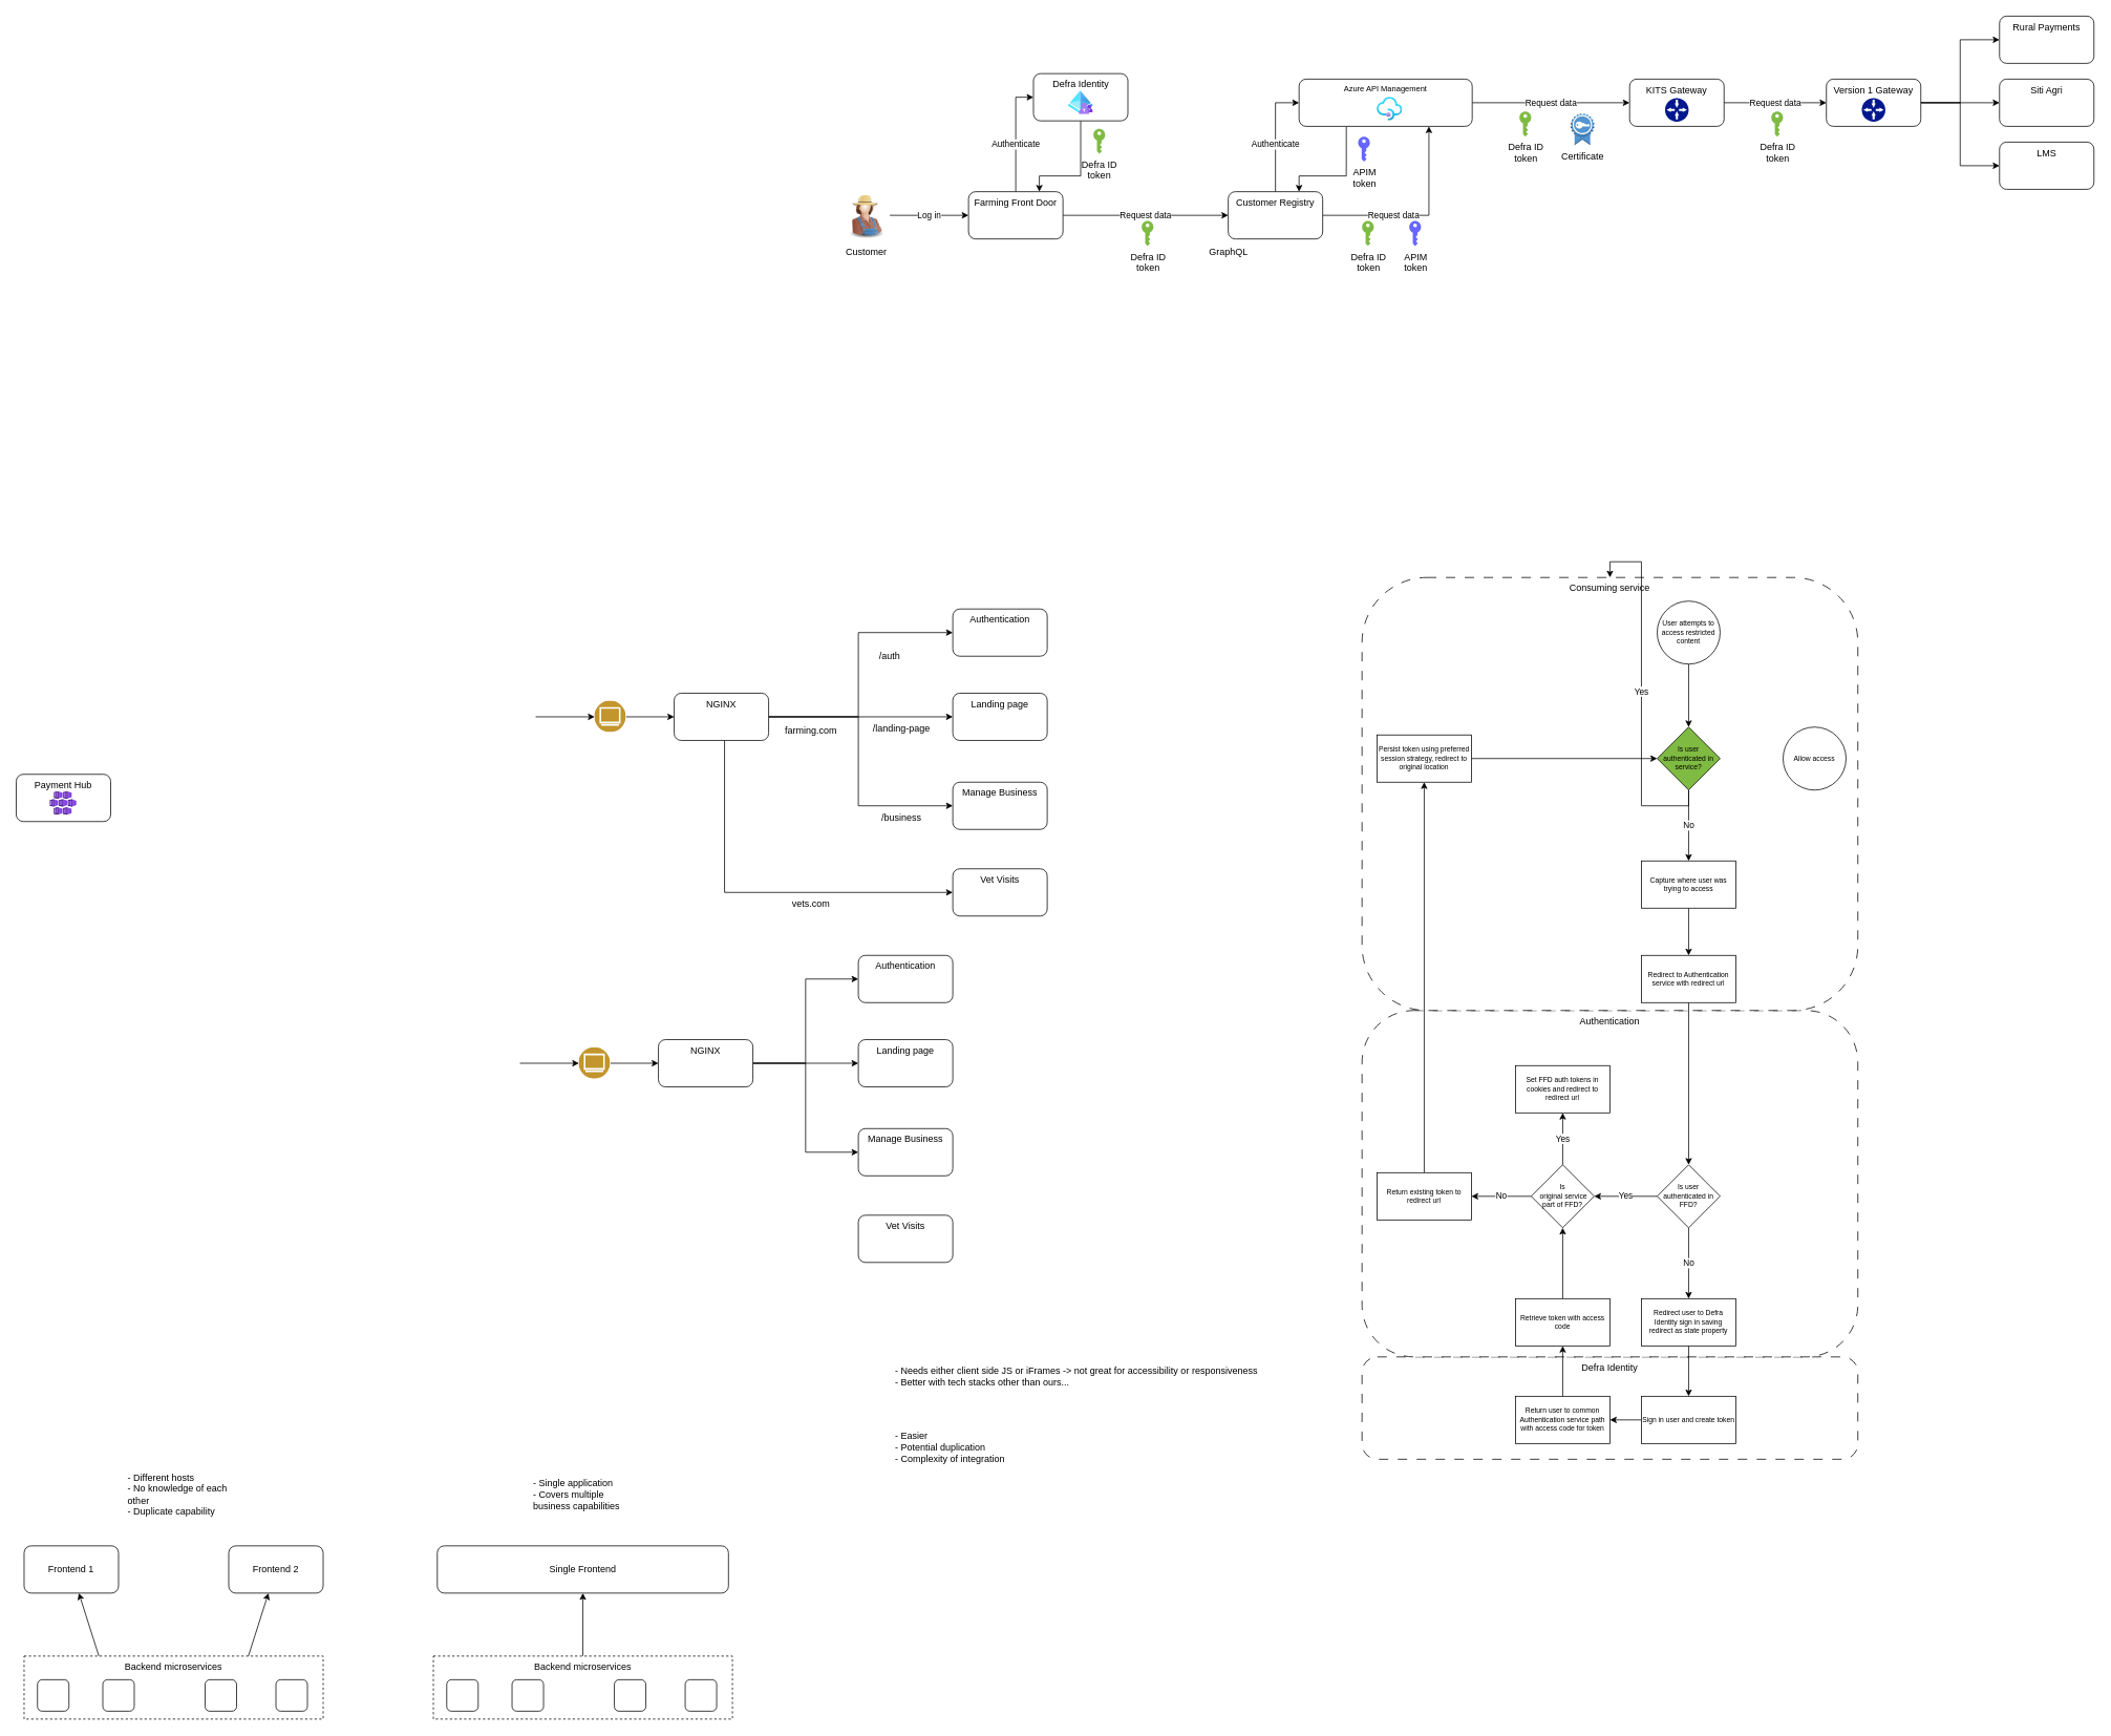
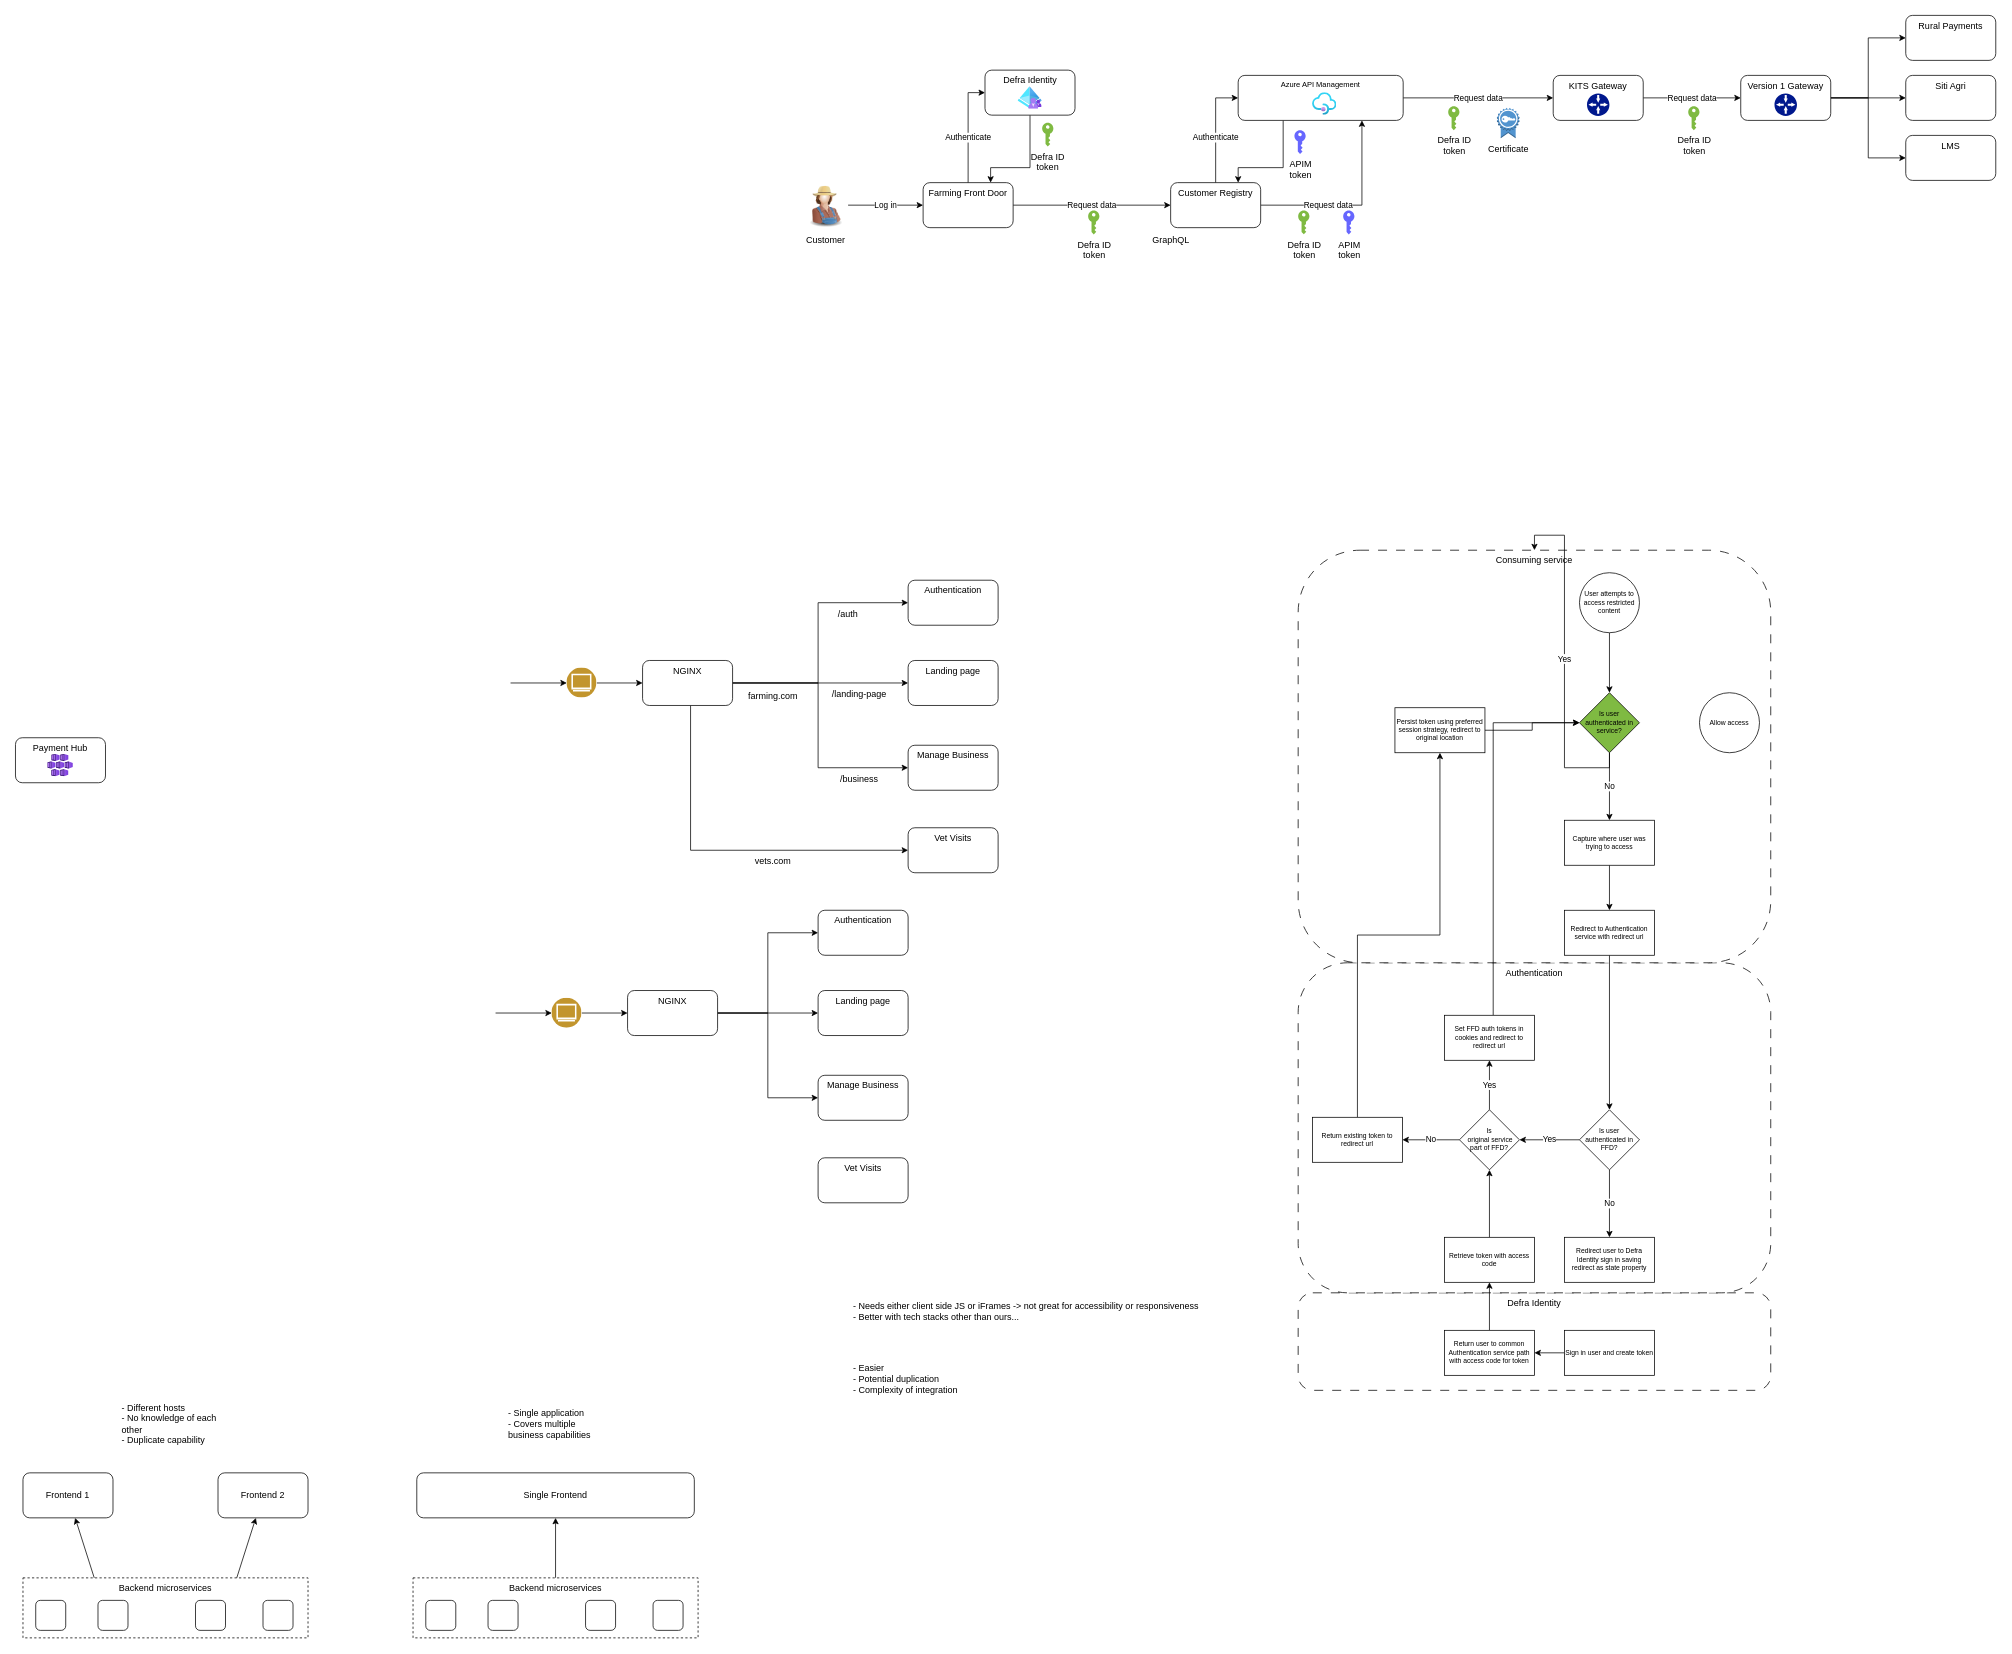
- <mxCell id="64" value="/auth" style="text;html=1;strokeColor=none;fillColor=none;align=center;verticalAlign=middle;whiteSpace=wrap;rounded=0;" parent="1" vertex="1"><mxGeometry x="1100" y="818" width="60" height="30" as="geometry" /></mxCell>
+ <mxCell id="64" value="/auth" style="text;html=1;strokeColor=none;fillColor=none;align=center;verticalAlign=middle;whiteSpace=wrap;rounded=0;" parent="1" vertex="1"><mxGeometry x="1100" y="803" width="60" height="30" as="geometry" /></mxCell>
- <mxCell id="90" value="Persist token using preferred session strategy, redirect to original location" style="whiteSpace=wrap;html=1;fontSize=9;" parent="1" vertex="1"><mxGeometry x="1749" y="933" width="120" height="60" as="geometry" /></mxCell>
+ <mxCell id="90" value="Persist token using preferred session strategy, redirect to original location" style="whiteSpace=wrap;html=1;fontSize=9;" parent="1" vertex="1"><mxGeometry x="1859" y="943" width="120" height="60" as="geometry" /></mxCell>
+ <mxCell id="87" style="edgeStyle=orthogonalEdgeStyle;rounded=0;orthogonalLoop=1;jettySize=auto;html=1;entryX=0;entryY=0.5;entryDx=0;entryDy=0;" parent="1" source="88" target="71" edge="1"><mxGeometry relative="1" as="geometry"><Array as="points"><mxPoint x="1990" y="963" /></Array></mxGeometry></mxCell>
- <mxCell id="82" style="edgeStyle=orthogonalEdgeStyle;rounded=0;orthogonalLoop=1;jettySize=auto;html=1;entryX=0.5;entryY=0;entryDx=0;entryDy=0;" parent="1" source="83" target="92" edge="1"><mxGeometry relative="1" as="geometry" /></mxCell>
